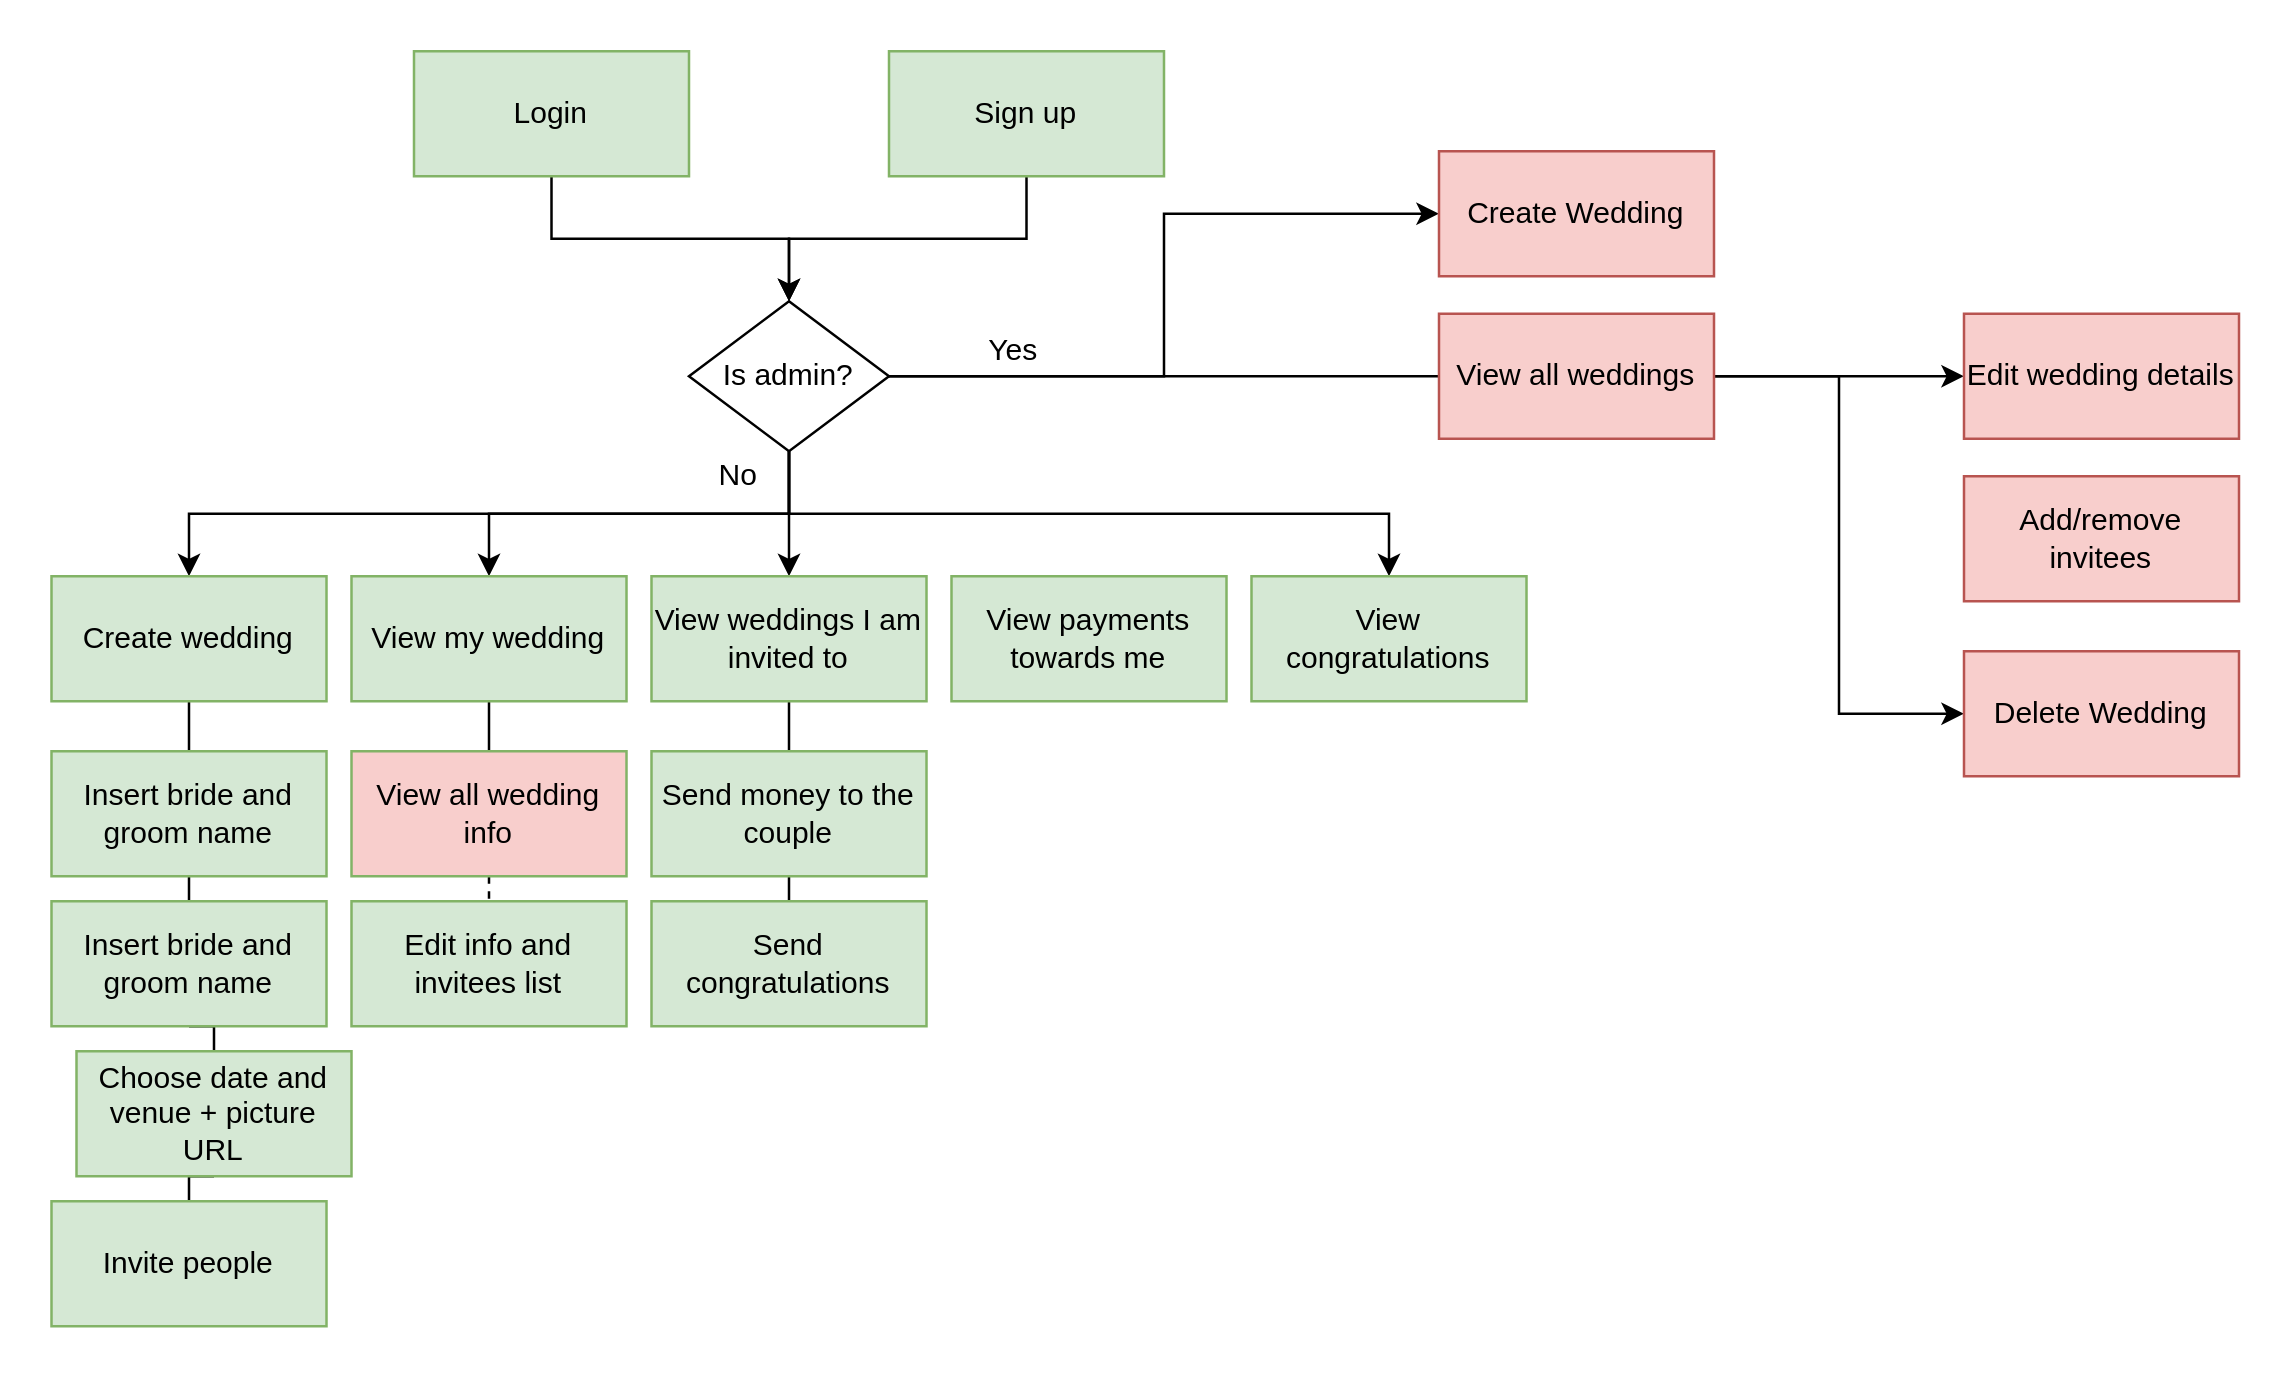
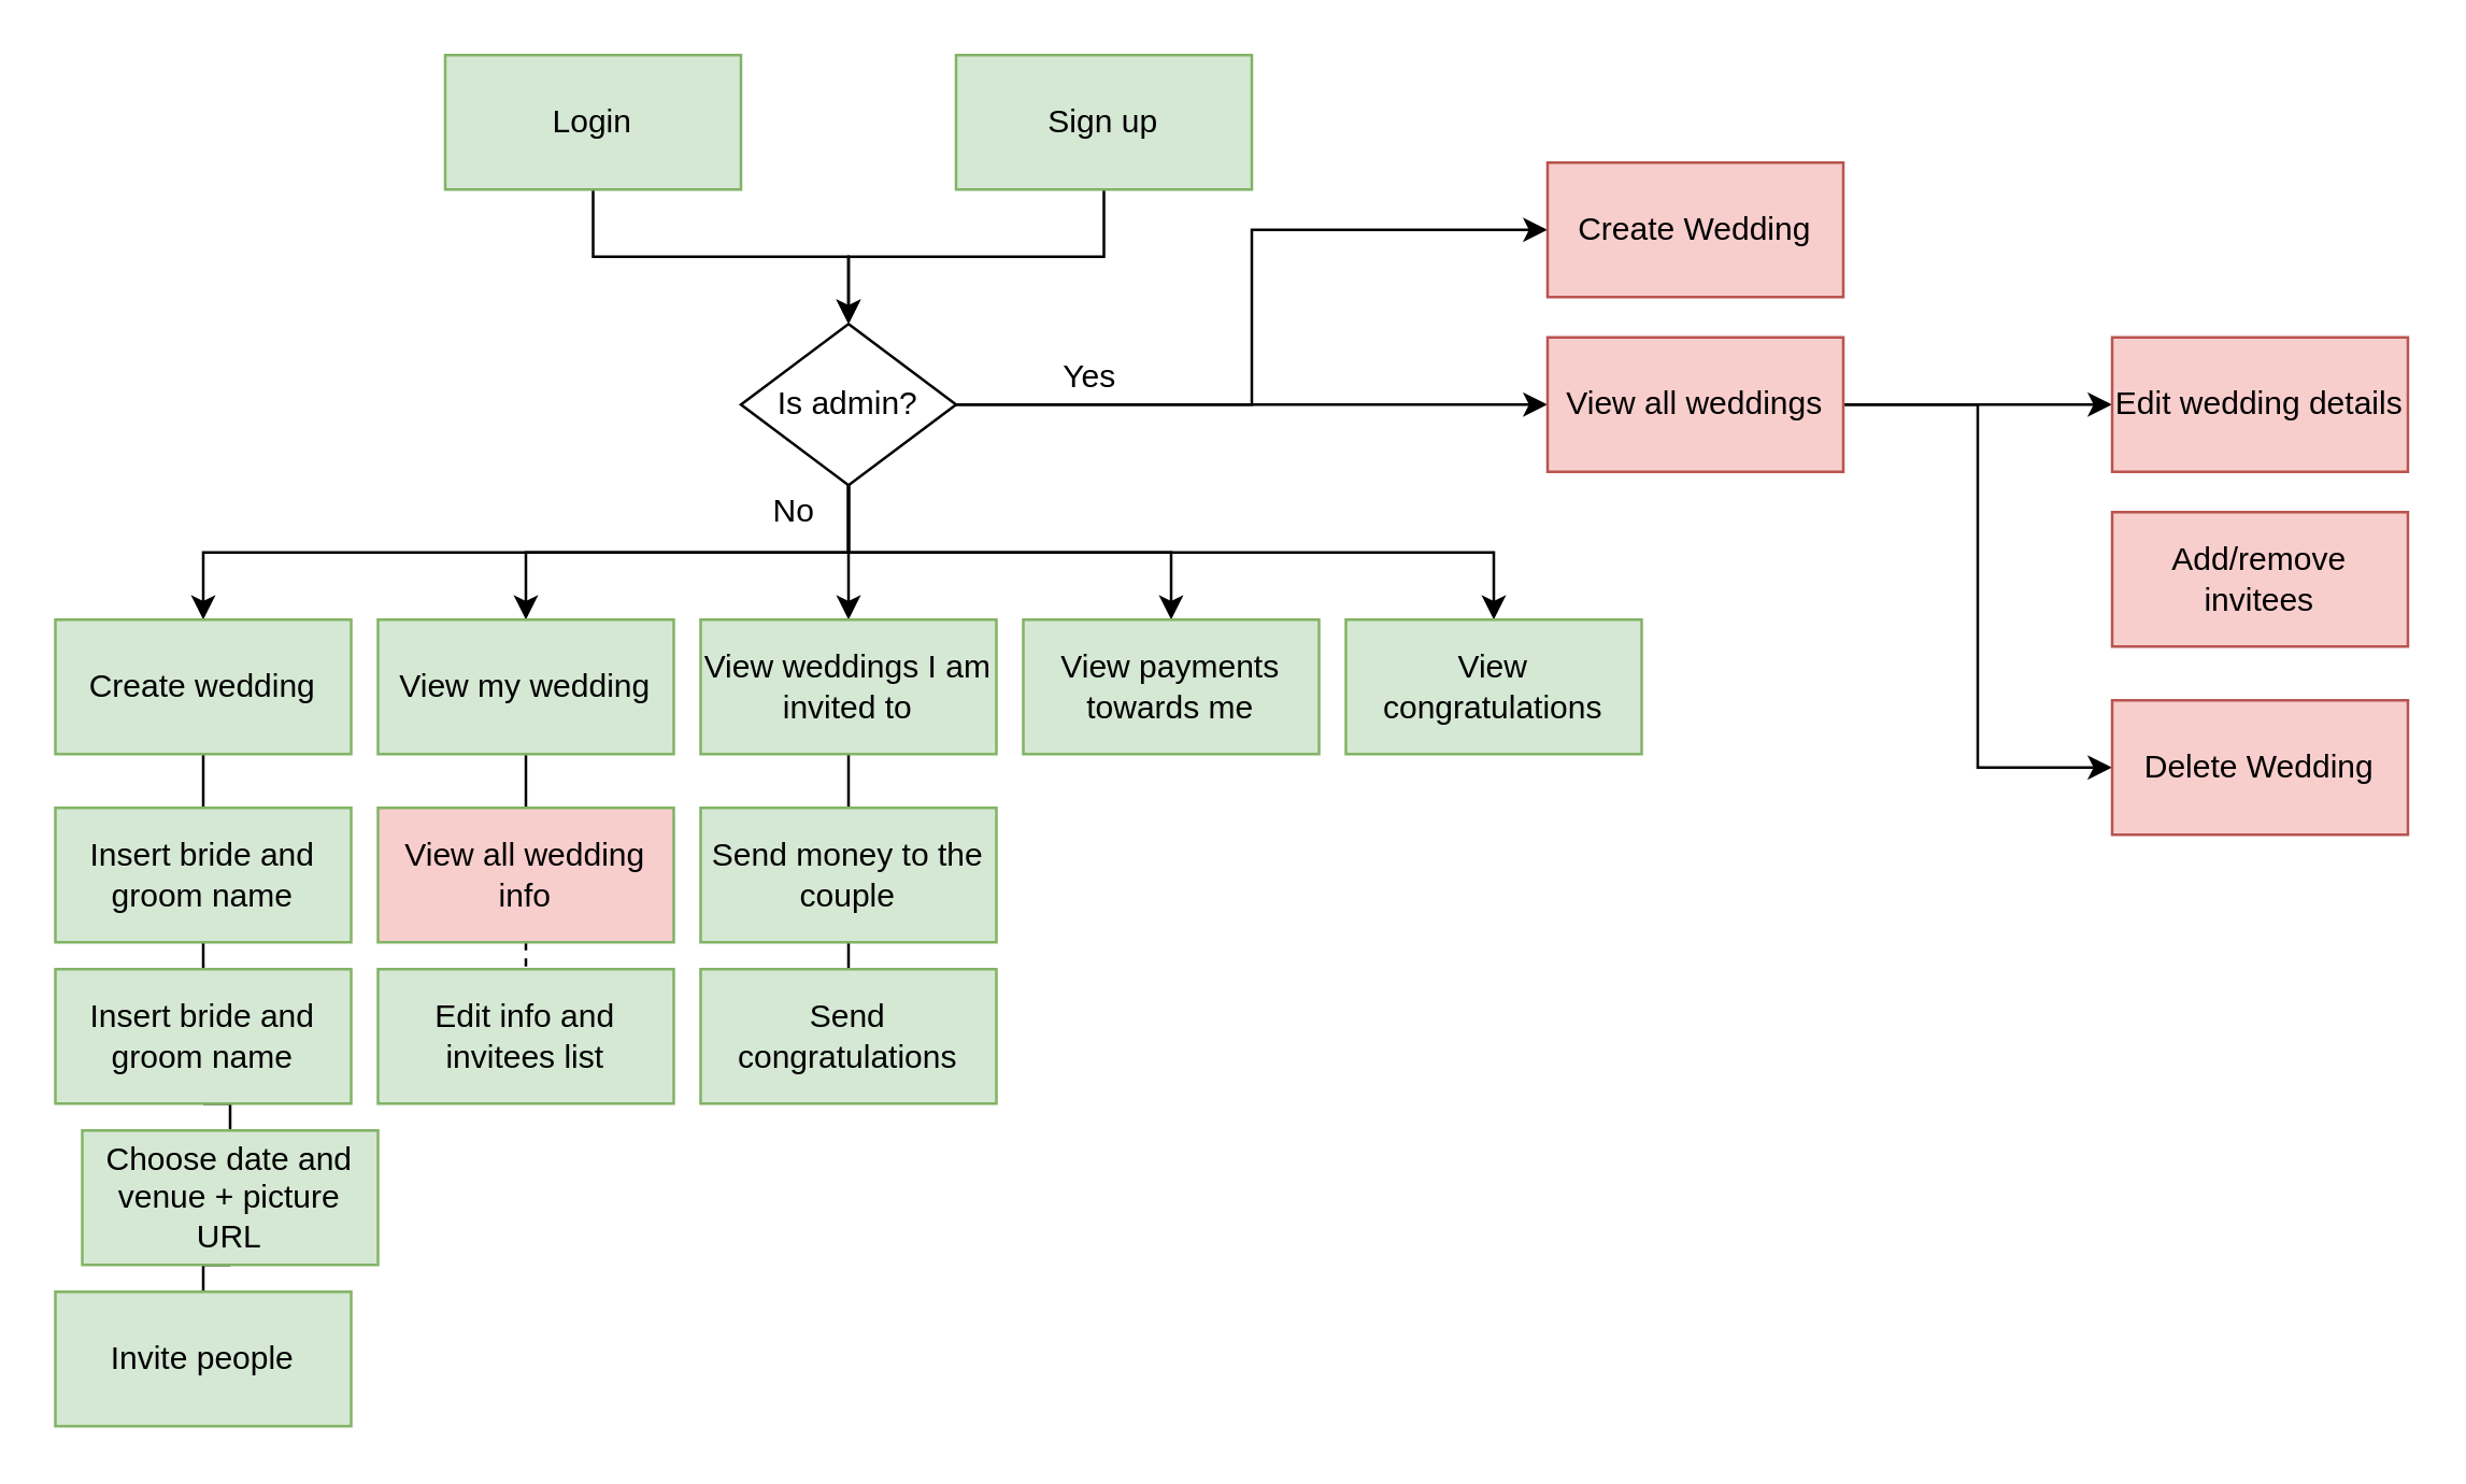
- <mxCell id="6" style="edgeStyle=orthogonalEdgeStyle;rounded=0;orthogonalLoop=1;jettySize=auto;html=1;exitX=1;exitY=0.5;exitDx=0;exitDy=0;entryX=0;entryY=0.5;entryDx=0;entryDy=0;endArrow=none;" parent="1" source="13" target="16" edge="1"><mxGeometry relative="1" as="geometry" /></mxCell>
+ <mxCell id="6" style="edgeStyle=orthogonalEdgeStyle;rounded=0;orthogonalLoop=1;jettySize=auto;html=1;exitX=1;exitY=0.5;exitDx=0;exitDy=0;entryX=0;entryY=0.5;entryDx=0;entryDy=0;" parent="1" source="13" target="16" edge="1"><mxGeometry relative="1" as="geometry" /></mxCell>
+ <mxCell id="10" style="edgeStyle=orthogonalEdgeStyle;rounded=0;orthogonalLoop=1;jettySize=auto;html=1;exitX=0.5;exitY=1;exitDx=0;exitDy=0;entryX=0.5;entryY=0;entryDx=0;entryDy=0;" parent="1" source="13" target="25" edge="1"><mxGeometry relative="1" as="geometry" /></mxCell>
